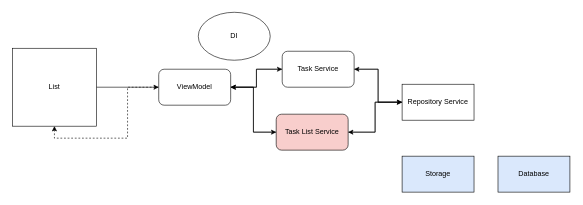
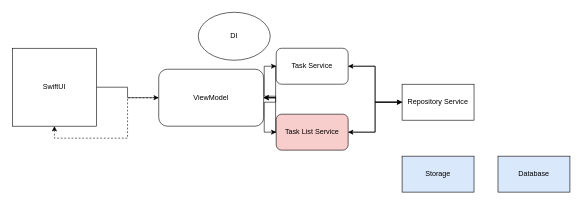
- <mxCell id="10" value="Task Service" style="rounded=1;whiteSpace=wrap;html=1;" vertex="1" parent="1"><mxGeometry x="470" y="85" width="120" height="60" as="geometry" /></mxCell>
+ <mxCell id="10" value="Task Service" style="rounded=1;whiteSpace=wrap;html=1;" vertex="1" parent="1"><mxGeometry x="460" y="80" width="120" height="60" as="geometry" /></mxCell>
- <mxCell id="3" value="List" style="rounded=0;whiteSpace=wrap;html=1;" vertex="1" parent="1"><mxGeometry x="20" y="80" width="140" height="130" as="geometry" /></mxCell>
+ <mxCell id="3" value="SwiftUI" style="rounded=0;whiteSpace=wrap;html=1;" vertex="1" parent="1"><mxGeometry x="20" y="80" width="140" height="130" as="geometry" /></mxCell>
- <mxCell id="7" value="ViewModel" style="rounded=1;whiteSpace=wrap;html=1;" vertex="1" parent="1"><mxGeometry x="264" y="115" width="120" height="60" as="geometry" /></mxCell>
+ <mxCell id="7" value="ViewModel" style="rounded=1;whiteSpace=wrap;html=1;" vertex="1" parent="1"><mxGeometry x="264" y="115" width="175" height="95" as="geometry" /></mxCell>
